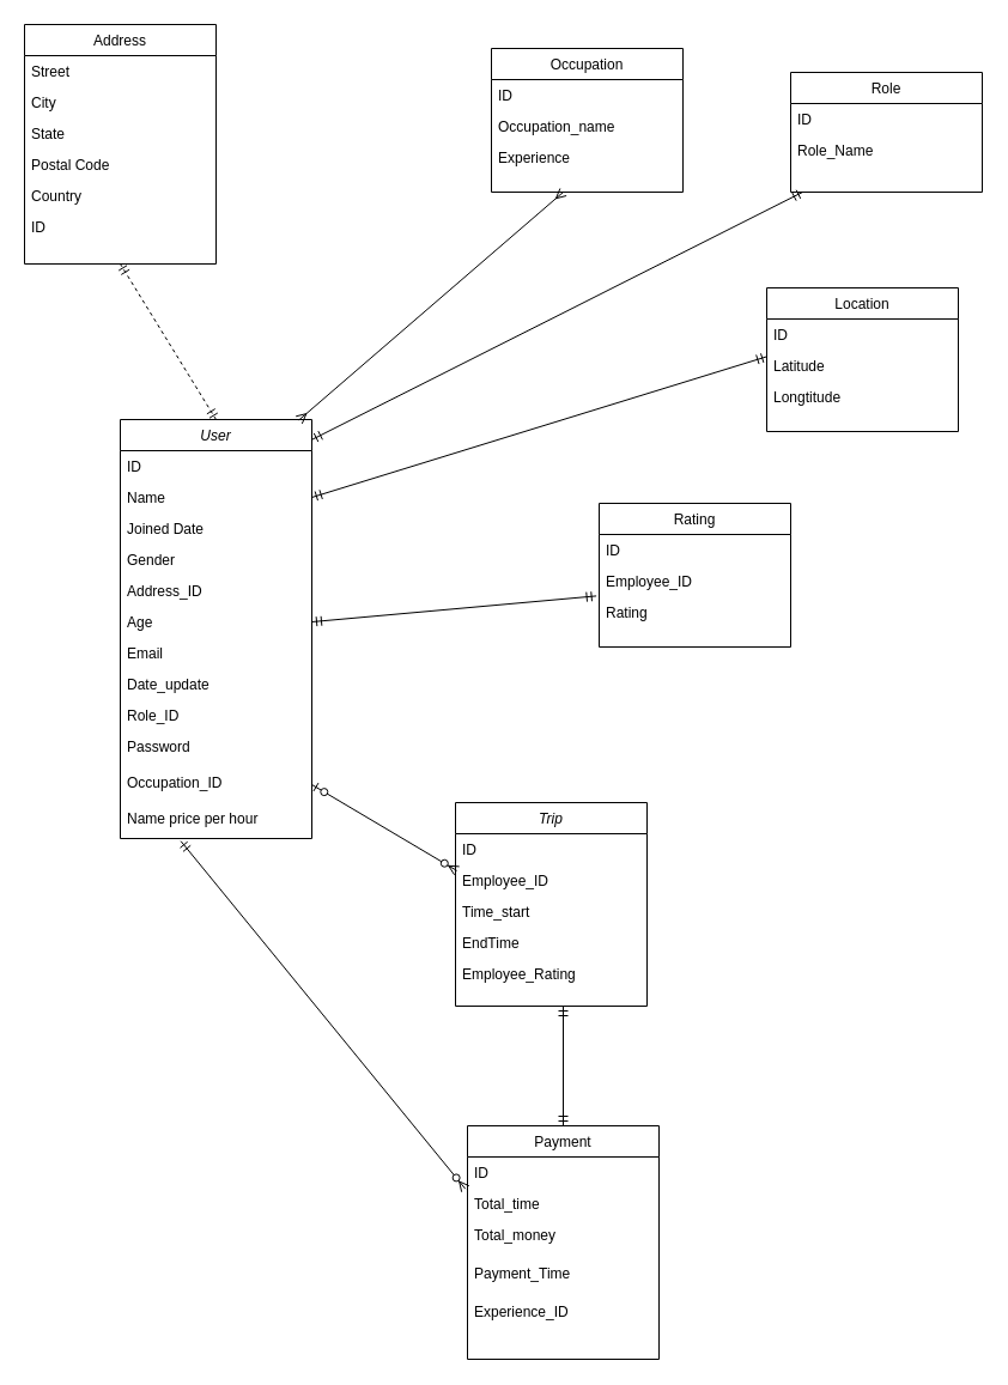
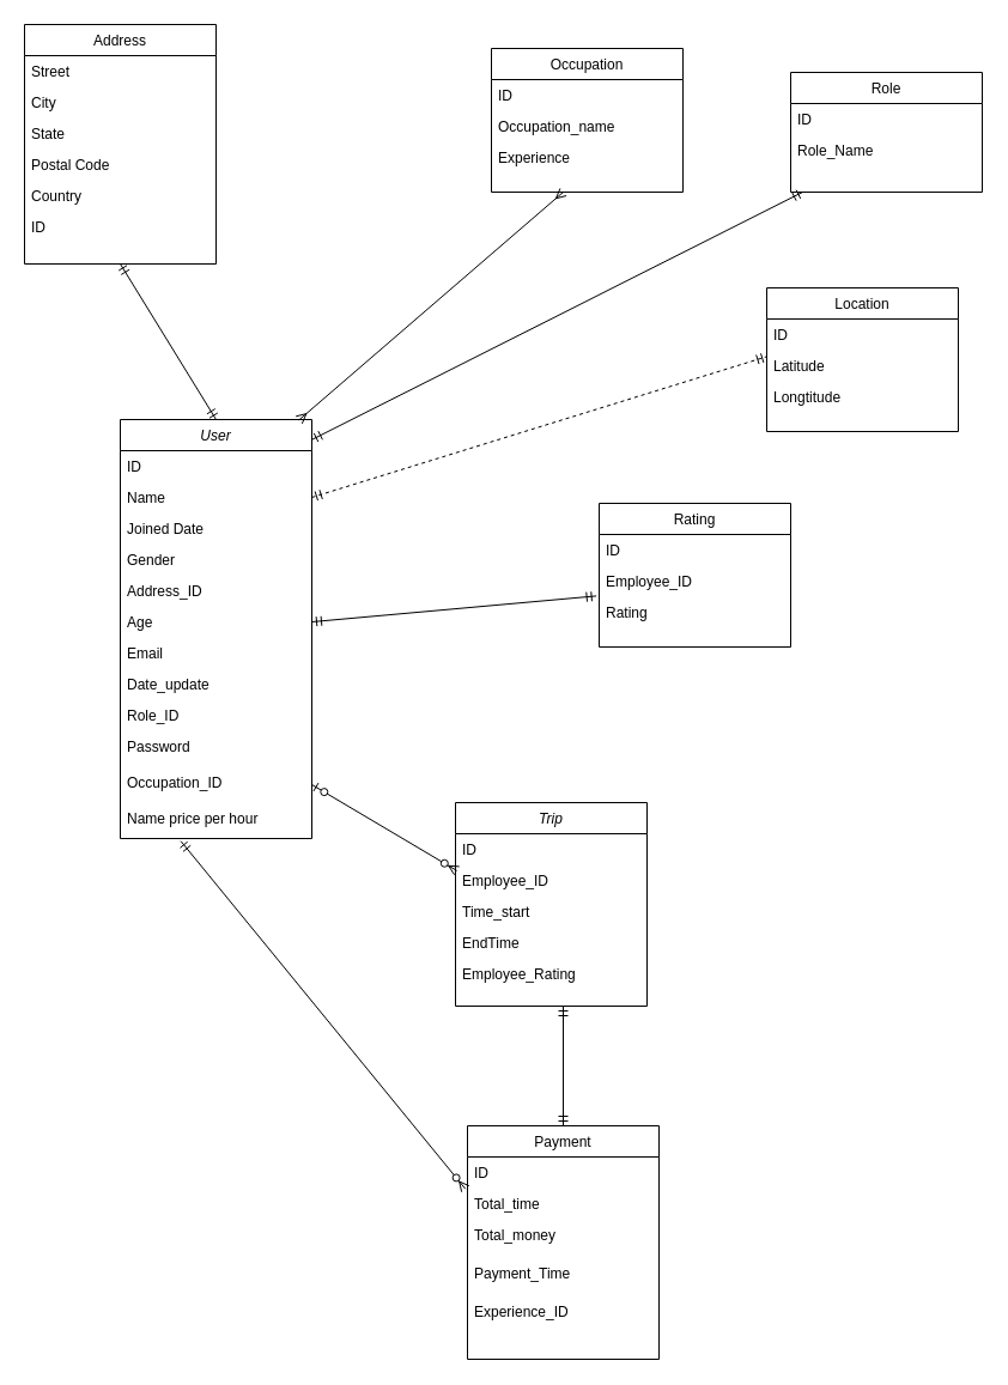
- <mxCell id="27" value="" style="fontSize=12;html=1;endArrow=ERmandOne;startArrow=ERmandOne;entryX=0.5;entryY=1;entryDx=0;entryDy=0;exitX=0.5;exitY=0;exitDx=0;exitDy=0;dashed=1;" edge="1" parent="1" source="2" target="28"><mxGeometry width="100" height="100" relative="1" as="geometry"><mxPoint x="390" y="370" as="sourcePoint" /><mxPoint x="490" y="270" as="targetPoint" /></mxGeometry></mxCell>
+ <mxCell id="27" value="" style="fontSize=12;html=1;endArrow=ERmandOne;startArrow=ERmandOne;entryX=0.5;entryY=1;entryDx=0;entryDy=0;exitX=0.5;exitY=0;exitDx=0;exitDy=0;" edge="1" parent="1" source="2" target="28"><mxGeometry width="100" height="100" relative="1" as="geometry"><mxPoint x="390" y="370" as="sourcePoint" /><mxPoint x="490" y="270" as="targetPoint" /></mxGeometry></mxCell>
- <mxCell id="37" value="" style="fontSize=12;html=1;endArrow=ERmandOne;startArrow=ERmandOne;entryX=0;entryY=0.208;entryDx=0;entryDy=0;entryPerimeter=0;exitX=1;exitY=0.5;exitDx=0;exitDy=0;" edge="1" parent="1" source="4" target="24"><mxGeometry width="100" height="100" relative="1" as="geometry"><mxPoint x="390" y="360" as="sourcePoint" /><mxPoint x="490" y="260" as="targetPoint" /></mxGeometry></mxCell>
+ <mxCell id="37" value="" style="fontSize=12;html=1;endArrow=ERmandOne;startArrow=ERmandOne;entryX=0;entryY=0.208;entryDx=0;entryDy=0;entryPerimeter=0;exitX=1;exitY=0.5;exitDx=0;exitDy=0;dashed=1;" edge="1" parent="1" source="4" target="24"><mxGeometry width="100" height="100" relative="1" as="geometry"><mxPoint x="390" y="360" as="sourcePoint" /><mxPoint x="490" y="260" as="targetPoint" /></mxGeometry></mxCell>
